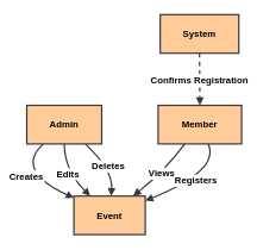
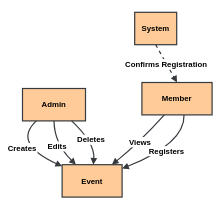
- <mxCell id="5" value="System" style="whiteSpace=wrap;strokeWidth=2;fontStyle=1;fontSize=13;fillColor=#ffcc99;strokeColor=#36393d;" vertex="1" parent="1"><mxGeometry x="224" y="20" width="110" height="54" as="geometry" /></mxCell>
+ <mxCell id="5" value="System" style="whiteSpace=wrap;strokeWidth=2;fontStyle=1;fontSize=13;fillColor=#ffcc99;strokeColor=#36393d;" vertex="1" parent="1"><mxGeometry x="224" y="20" width="70" height="54" as="geometry" /></mxCell>
- <mxCell id="4" value="Member" style="whiteSpace=wrap;strokeWidth=2;fontStyle=1;fontSize=13;fillColor=#ffcc99;strokeColor=#36393d;" vertex="1" parent="1"><mxGeometry x="221" y="147" width="117" height="54" as="geometry" /></mxCell>
+ <mxCell id="4" value="Member" style="whiteSpace=wrap;strokeWidth=2;fontStyle=1;fontSize=13;fillColor=#ffcc99;strokeColor=#36393d;" vertex="1" parent="1"><mxGeometry x="236" y="137" width="117" height="54" as="geometry" /></mxCell>
